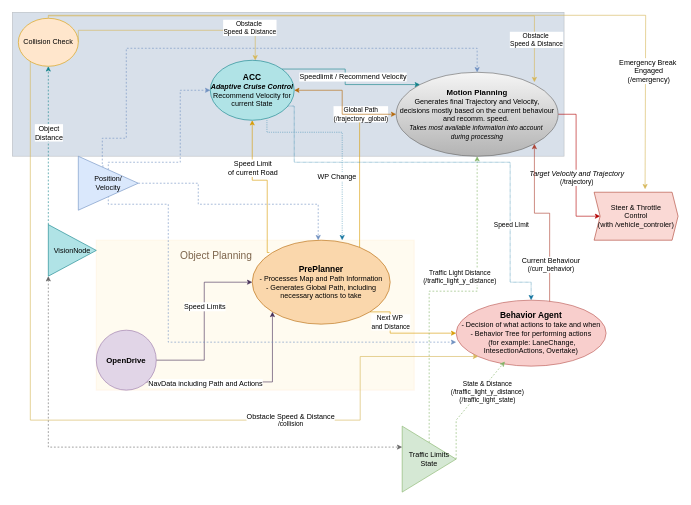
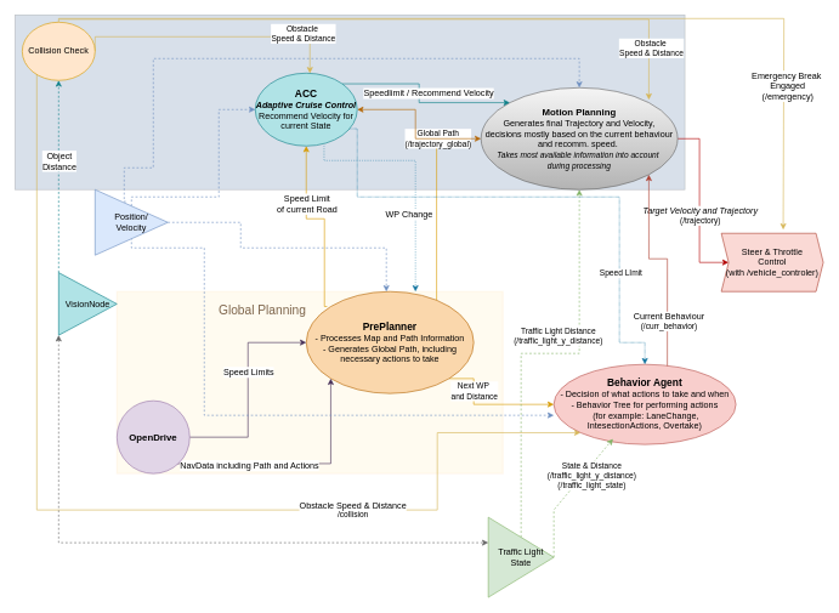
- <mxCell id="54" value="&lt;font style=&quot;font-size: 17px;&quot; color=&quot;#7d644b&quot;&gt;Object Planning&lt;br&gt;&lt;/font&gt;" style="text;html=1;align=center;verticalAlign=middle;whiteSpace=wrap;rounded=0;fillColor=none;strokeColor=none;" vertex="1" parent="1"><mxGeometry x="290" y="414" width="140" height="26" as="geometry" /></mxCell>
+ <mxCell id="54" value="&lt;font style=&quot;font-size: 17px;&quot; color=&quot;#7d644b&quot;&gt;Global Planning&lt;br&gt;&lt;/font&gt;" style="text;html=1;align=center;verticalAlign=middle;whiteSpace=wrap;rounded=0;fillColor=none;strokeColor=none;" vertex="1" parent="1"><mxGeometry x="290" y="414" width="140" height="26" as="geometry" /></mxCell>
- <mxCell id="34" value="Traffic Limits State" style="triangle;whiteSpace=wrap;html=1;fillColor=#d5e8d4;strokeColor=#82b366;" parent="1" vertex="1"><mxGeometry x="670" y="710" width="90" height="110" as="geometry" /></mxCell>
+ <mxCell id="34" value="Traffic Light State" style="triangle;whiteSpace=wrap;html=1;fillColor=#d5e8d4;strokeColor=#82b366;" parent="1" vertex="1"><mxGeometry x="670" y="710" width="90" height="110" as="geometry" /></mxCell>
